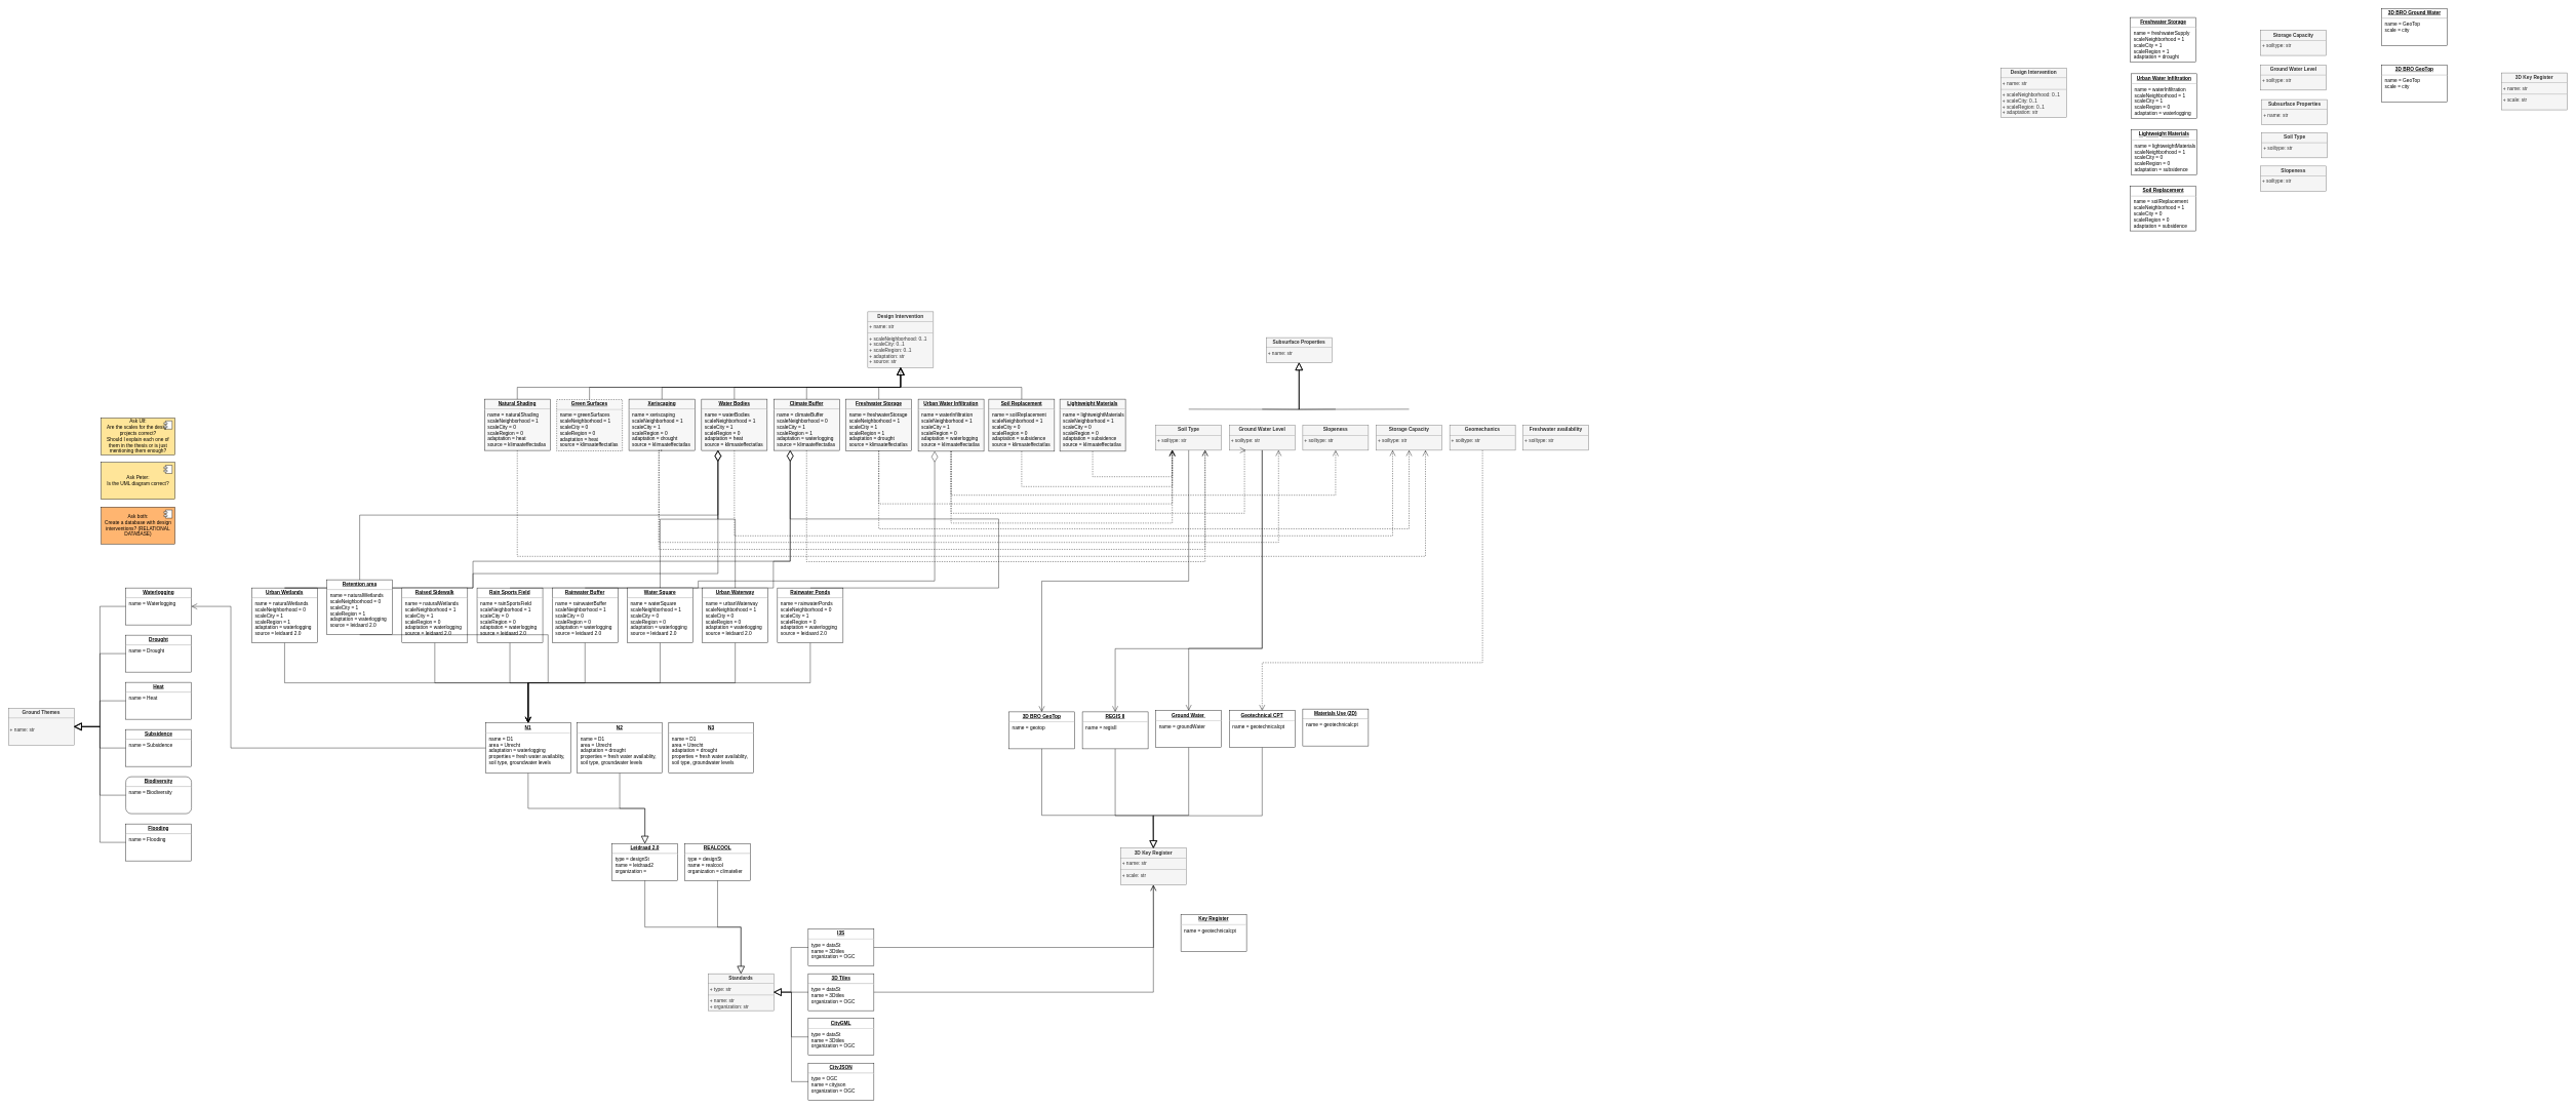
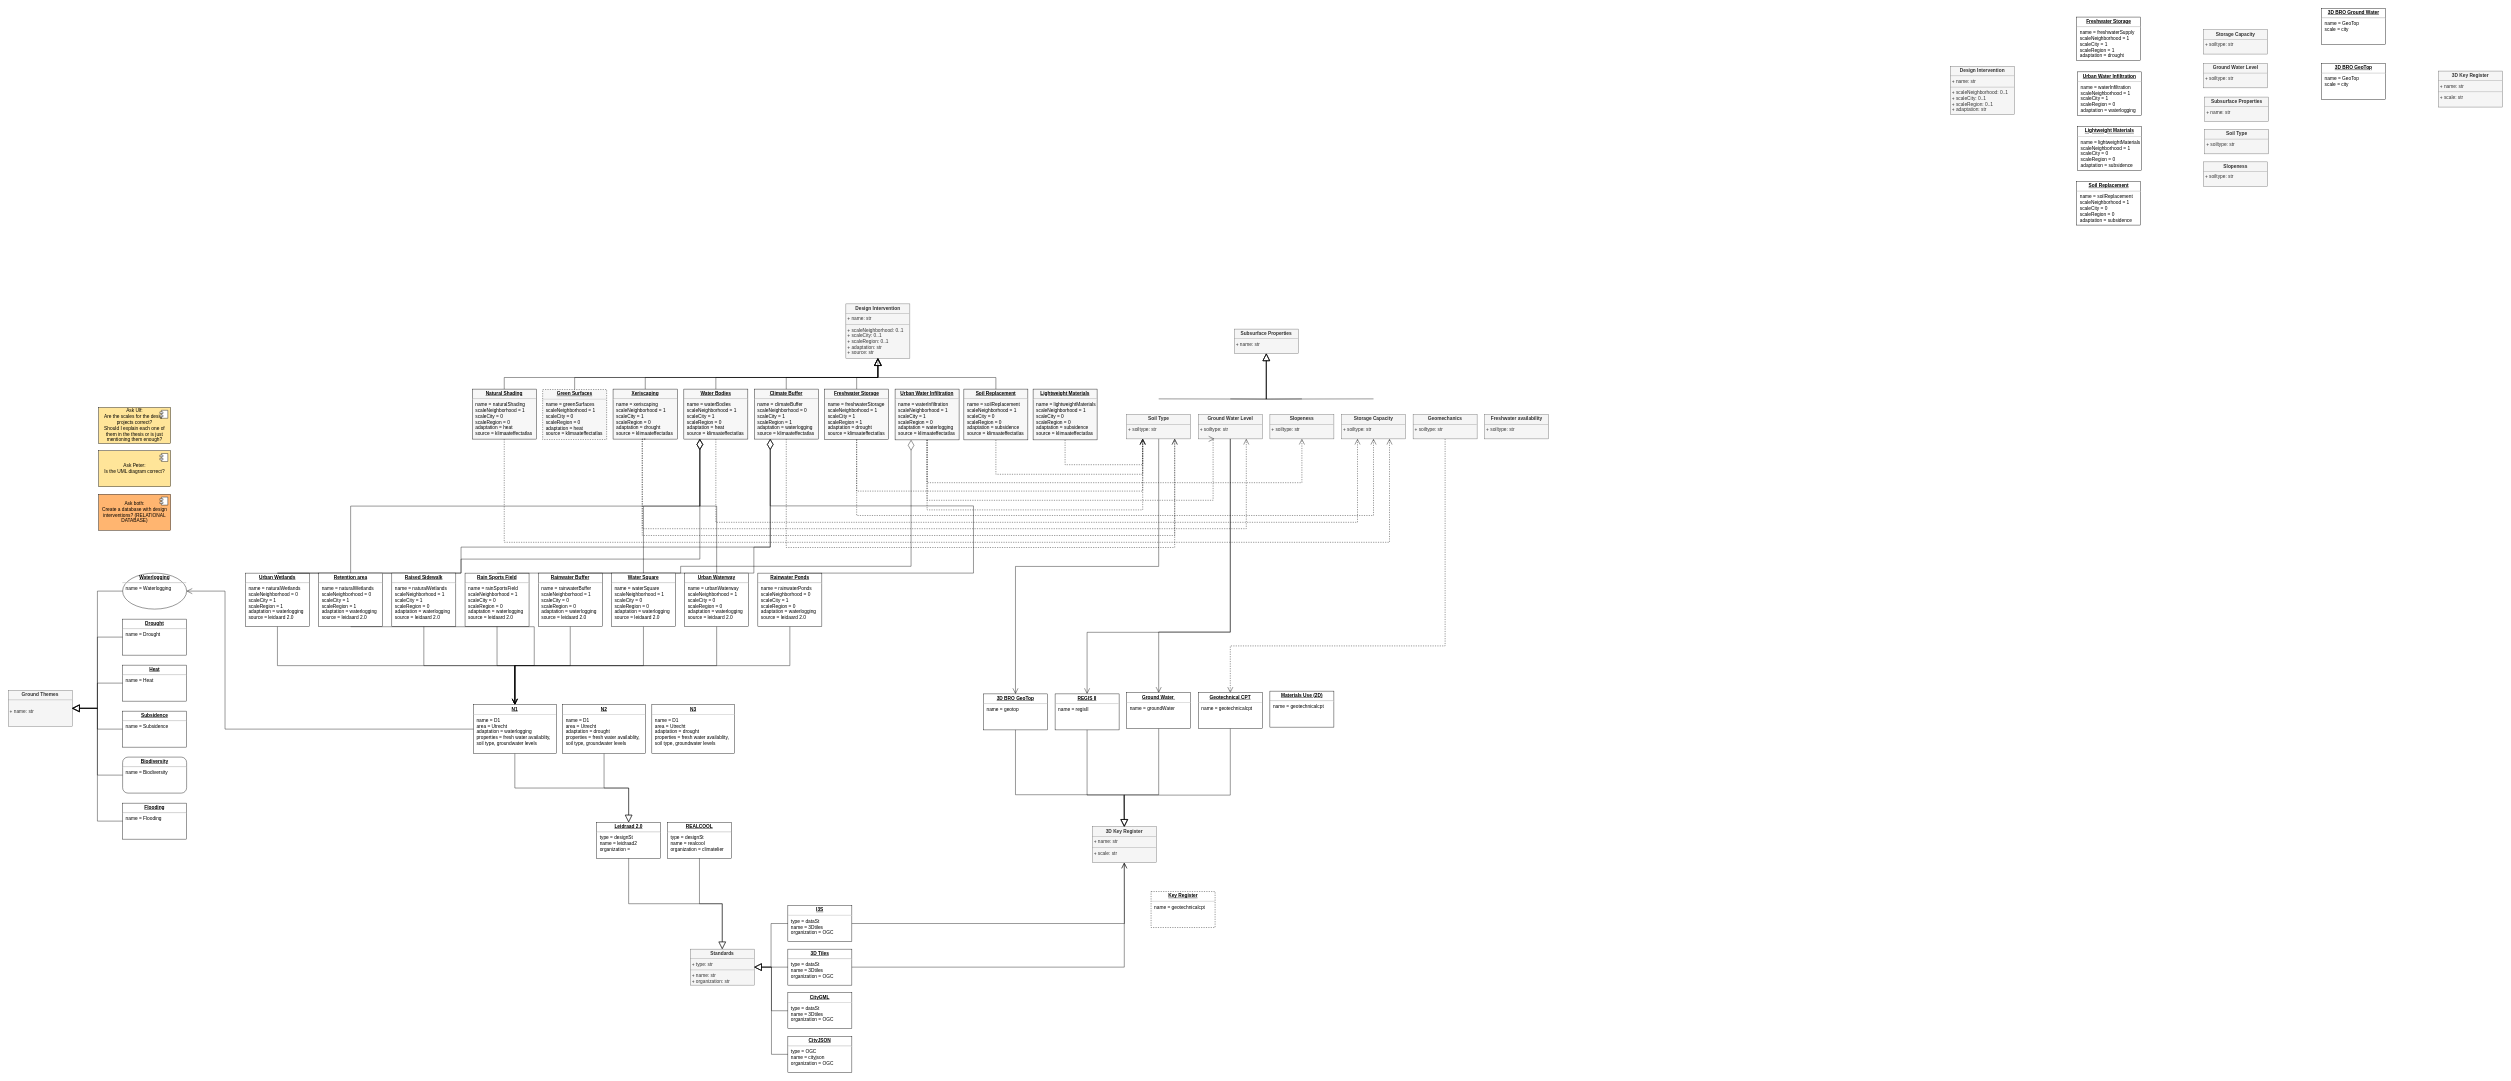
- <mxCell id="88" value="&lt;p style=&quot;margin:0px;margin-top:4px;text-align:center;text-decoration:underline;&quot;&gt;&lt;b&gt;Waterlogging&lt;/b&gt;&lt;/p&gt;&lt;hr&gt;&lt;p style=&quot;margin:0px;margin-left:8px;&quot;&gt;&lt;span style=&quot;background-color: initial;&quot;&gt;name = Waterlogging&lt;/span&gt;&lt;/p&gt;&lt;p style=&quot;margin:0px;margin-left:8px;&quot;&gt;&lt;span style=&quot;background-color: initial;&quot;&gt;&lt;br&gt;&lt;/span&gt;&lt;/p&gt;" style="verticalAlign=top;align=left;overflow=fill;fontSize=12;fontFamily=Helvetica;html=1;whiteSpace=wrap;" parent="1" vertex="1"><mxGeometry x="306" y="1432" width="160" height="90" as="geometry" /></mxCell>
+ <mxCell id="88" value="&lt;p style=&quot;margin:0px;margin-top:4px;text-align:center;text-decoration:underline;&quot;&gt;&lt;b&gt;Waterlogging&lt;/b&gt;&lt;/p&gt;&lt;hr&gt;&lt;p style=&quot;margin:0px;margin-left:8px;&quot;&gt;&lt;span style=&quot;background-color: initial;&quot;&gt;name = Waterlogging&lt;/span&gt;&lt;/p&gt;&lt;p style=&quot;margin:0px;margin-left:8px;&quot;&gt;&lt;span style=&quot;background-color: initial;&quot;&gt;&lt;br&gt;&lt;/span&gt;&lt;/p&gt;" style="ellipse;verticalAlign=top;align=left;overflow=fill;fontSize=12;fontFamily=Helvetica;html=1;whiteSpace=wrap;" parent="1" vertex="1"><mxGeometry x="306" y="1432" width="160" height="90" as="geometry" /></mxCell>
- <mxCell id="108" value="&lt;p style=&quot;margin:0px;margin-top:4px;text-align:center;text-decoration:underline;&quot;&gt;&lt;b&gt;Retention area&lt;/b&gt;&lt;/p&gt;&lt;hr&gt;&lt;p style=&quot;margin:0px;margin-left:8px;&quot;&gt;name = naturalWetlands&lt;/p&gt;&lt;p style=&quot;margin:0px;margin-left:8px;&quot;&gt;scaleNeighborhood = 0&lt;/p&gt;&lt;p style=&quot;margin:0px;margin-left:8px;&quot;&gt;scaleCity = 1&lt;/p&gt;&lt;p style=&quot;margin:0px;margin-left:8px;&quot;&gt;scaleRegion = 1&lt;/p&gt;&lt;p style=&quot;margin:0px;margin-left:8px;&quot;&gt;adaptation = waterlogging&lt;/p&gt;&lt;p style=&quot;margin:0px;margin-left:8px;&quot;&gt;source = leidaard 2.0&lt;/p&gt;" style="verticalAlign=top;align=left;overflow=fill;fontSize=12;fontFamily=Helvetica;html=1;whiteSpace=wrap;" vertex="1" parent="1"><mxGeometry x="796" y="1412" width="160" height="134" as="geometry" /></mxCell>
+ <mxCell id="108" value="&lt;p style=&quot;margin:0px;margin-top:4px;text-align:center;text-decoration:underline;&quot;&gt;&lt;b&gt;Retention area&lt;/b&gt;&lt;/p&gt;&lt;hr&gt;&lt;p style=&quot;margin:0px;margin-left:8px;&quot;&gt;name = naturalWetlands&lt;/p&gt;&lt;p style=&quot;margin:0px;margin-left:8px;&quot;&gt;scaleNeighborhood = 0&lt;/p&gt;&lt;p style=&quot;margin:0px;margin-left:8px;&quot;&gt;scaleCity = 1&lt;/p&gt;&lt;p style=&quot;margin:0px;margin-left:8px;&quot;&gt;scaleRegion = 1&lt;/p&gt;&lt;p style=&quot;margin:0px;margin-left:8px;&quot;&gt;adaptation = waterlogging&lt;/p&gt;&lt;p style=&quot;margin:0px;margin-left:8px;&quot;&gt;source = leidaard 2.0&lt;/p&gt;" style="verticalAlign=top;align=left;overflow=fill;fontSize=12;fontFamily=Helvetica;html=1;whiteSpace=wrap;" vertex="1" parent="1"><mxGeometry x="796" y="1432" width="160" height="134" as="geometry" /></mxCell>
- <mxCell id="131" value="" style="endArrow=open;endFill=1;endSize=12;html=1;rounded=0;edgeStyle=orthogonalEdgeStyle;entryX=0.5;entryY=0;entryDx=0;entryDy=0;exitX=0.5;exitY=1;exitDx=0;exitDy=0;" edge="1" parent="1" source="109" target="94"><mxGeometry width="160" relative="1" as="geometry"><mxPoint x="1492" y="1694" as="sourcePoint" /><mxPoint x="1652" y="1694" as="targetPoint" /></mxGeometry></mxCell>
+ <mxCell id="131" value="" style="endArrow=none;endFill=1;endSize=12;html=1;rounded=0;edgeStyle=orthogonalEdgeStyle;entryX=0.5;entryY=0;entryDx=0;entryDy=0;exitX=0.5;exitY=1;exitDx=0;exitDy=0;" edge="1" parent="1" source="109" target="94"><mxGeometry width="160" relative="1" as="geometry"><mxPoint x="1492" y="1694" as="sourcePoint" /><mxPoint x="1652" y="1694" as="targetPoint" /></mxGeometry></mxCell>
- <mxCell id="83" value="&lt;p style=&quot;margin:0px;margin-top:4px;text-align:center;text-decoration:underline;&quot;&gt;&lt;b&gt;Key Register&lt;/b&gt;&lt;/p&gt;&lt;hr&gt;&lt;p style=&quot;margin:0px;margin-left:8px;&quot;&gt;name = geotechnicalcpt&lt;/p&gt;" style="verticalAlign=top;align=left;overflow=fill;fontSize=12;fontFamily=Helvetica;html=1;whiteSpace=wrap;" parent="1" vertex="1"><mxGeometry x="2877" y="2228" width="160" height="90" as="geometry" /></mxCell>
+ <mxCell id="83" value="&lt;p style=&quot;margin:0px;margin-top:4px;text-align:center;text-decoration:underline;&quot;&gt;&lt;b&gt;Key Register&lt;/b&gt;&lt;/p&gt;&lt;hr&gt;&lt;p style=&quot;margin:0px;margin-left:8px;&quot;&gt;name = geotechnicalcpt&lt;/p&gt;" style="verticalAlign=top;align=left;overflow=fill;fontSize=12;fontFamily=Helvetica;html=1;whiteSpace=wrap;dashed=1;" parent="1" vertex="1"><mxGeometry x="2877" y="2228" width="160" height="90" as="geometry" /></mxCell>
